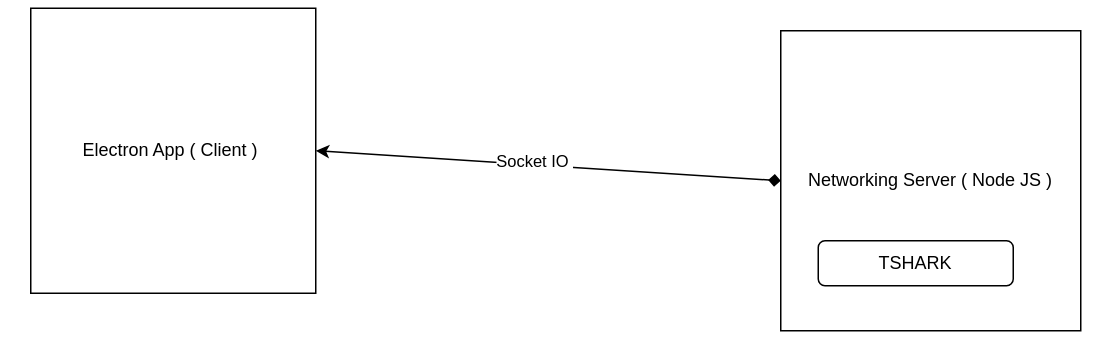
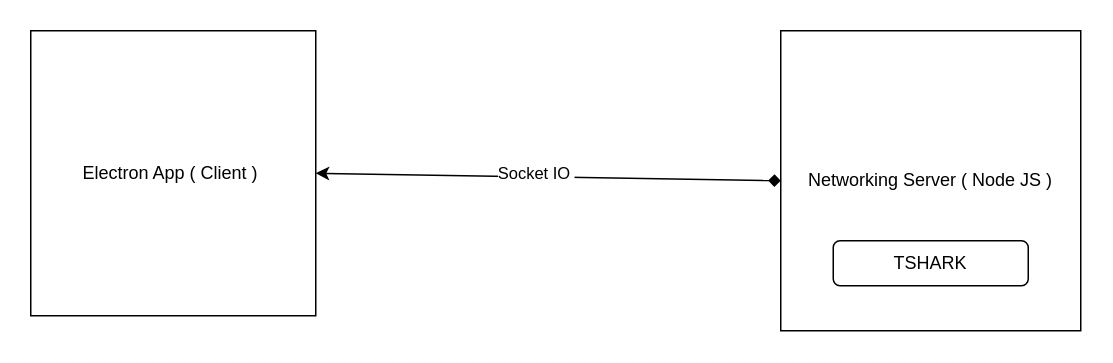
- <mxCell id="2" value="Electron App ( Client )&amp;nbsp;" style="whiteSpace=wrap;html=1;aspect=fixed;" vertex="1" parent="1"><mxGeometry x="20" y="5" width="190" height="190" as="geometry" /></mxCell>
+ <mxCell id="2" value="Electron App ( Client )&amp;nbsp;" style="whiteSpace=wrap;html=1;aspect=fixed;" vertex="1" parent="1"><mxGeometry x="20" y="20" width="190" height="190" as="geometry" /></mxCell>
- <mxCell id="6" value="TSHARK" style="rounded=1;whiteSpace=wrap;html=1;" vertex="1" parent="1"><mxGeometry x="545" y="160" width="130" height="30" as="geometry" /></mxCell>
+ <mxCell id="6" value="TSHARK" style="rounded=1;whiteSpace=wrap;html=1;" vertex="1" parent="1"><mxGeometry x="555" y="160" width="130" height="30" as="geometry" /></mxCell>
